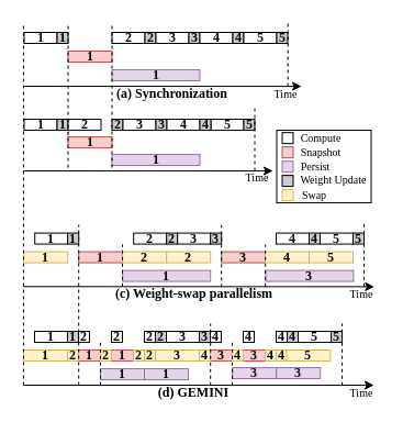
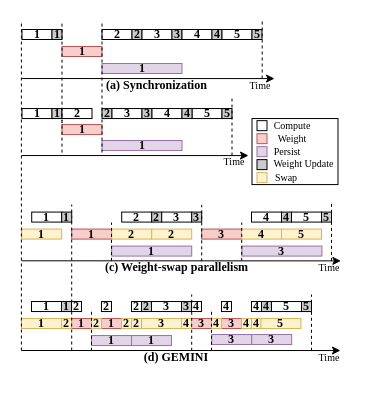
- <mxCell id="12" value="&lt;p style=&quot;line-height: 100%;&quot;&gt;&lt;span style=&quot;font-size: 10px;&quot;&gt;Snapshot&lt;/span&gt;&lt;/p&gt;" style="text;html=1;align=center;verticalAlign=middle;whiteSpace=wrap;rounded=0;fontFamily=Times New Roman;" vertex="1" parent="1"><mxGeometry x="266.5" y="133.16" width="50" height="10" as="geometry" /></mxCell>
+ <mxCell id="12" value="&lt;p style=&quot;line-height: 100%;&quot;&gt;&lt;span style=&quot;font-size: 10px;&quot;&gt;Weight&lt;/span&gt;&lt;/p&gt;" style="text;html=1;align=center;verticalAlign=middle;whiteSpace=wrap;rounded=0;fontFamily=Times New Roman;" vertex="1" parent="1"><mxGeometry x="266.5" y="133.16" width="50" height="10" as="geometry" /></mxCell>
